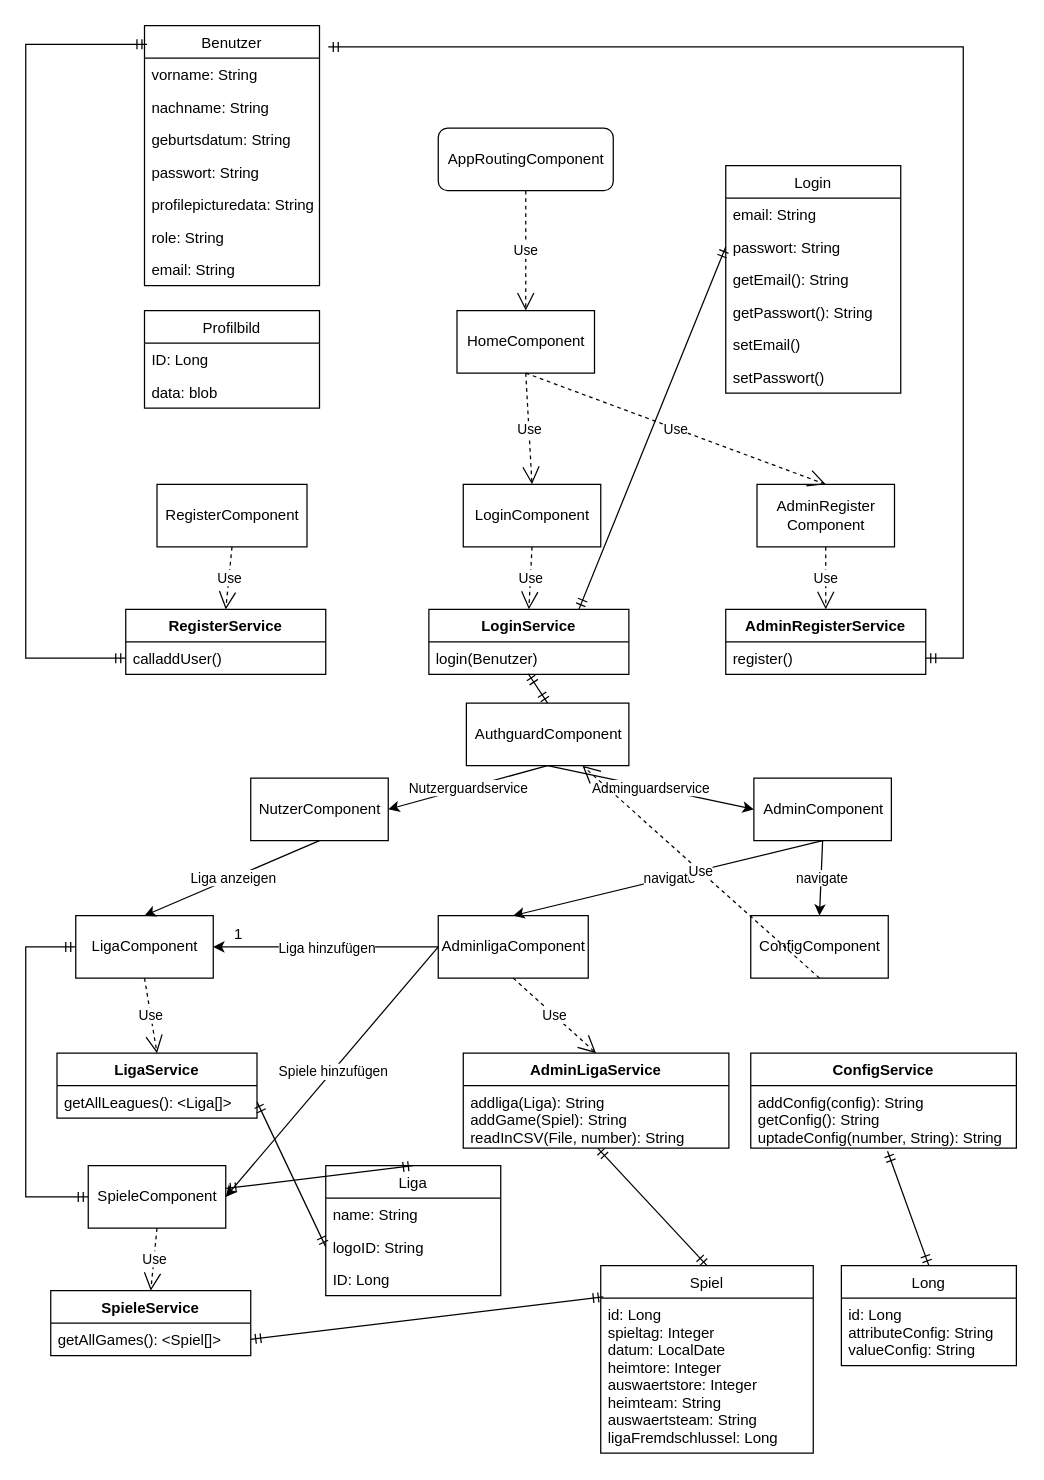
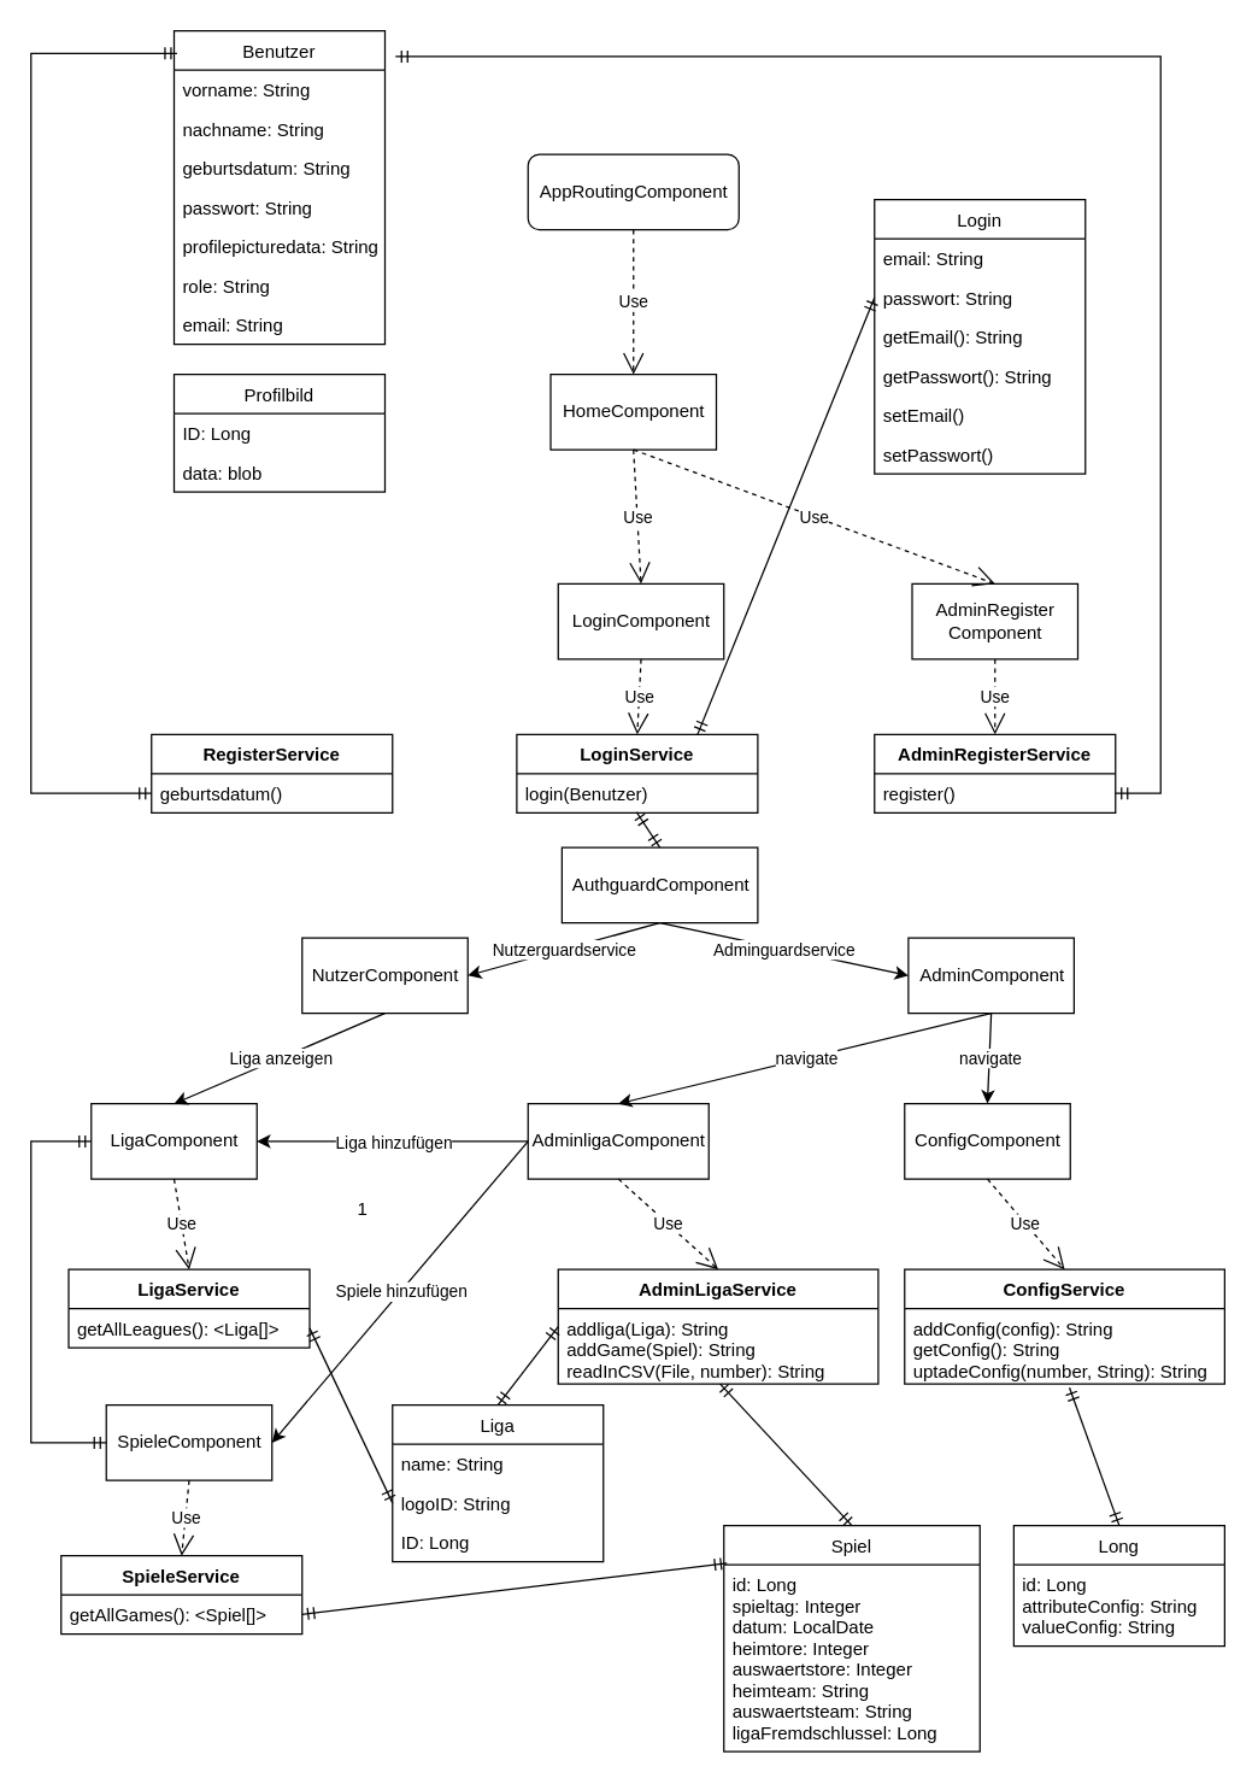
- <mxCell id="2" value="RegisterComponent" style="html=1;" parent="1" vertex="1"><mxGeometry x="125" y="387" width="120" height="50" as="geometry" /></mxCell>
- <mxCell id="33" value="Use" style="endArrow=open;endSize=12;dashed=1;html=1;rounded=0;exitX=0.5;exitY=1;exitDx=0;exitDy=0;entryX=0.5;entryY=0;entryDx=0;entryDy=0;" edge="1" parent="1" source="2" target="4"><mxGeometry width="160" relative="1" as="geometry"><mxPoint x="380" y="322" as="sourcePoint" /><mxPoint x="195" y="397" as="targetPoint" /></mxGeometry></mxCell>
- <mxCell id="5" value="calladdUser()" style="text;strokeColor=none;fillColor=none;align=left;verticalAlign=top;spacingLeft=4;spacingRight=4;overflow=hidden;rotatable=0;points=[[0,0.5],[1,0.5]];portConstraint=eastwest;" parent="4" vertex="1"><mxGeometry y="26" width="160" height="26" as="geometry" /></mxCell>
+ <mxCell id="5" value="geburtsdatum()" style="text;strokeColor=none;fillColor=none;align=left;verticalAlign=top;spacingLeft=4;spacingRight=4;overflow=hidden;rotatable=0;points=[[0,0.5],[1,0.5]];portConstraint=eastwest;" parent="4" vertex="1"><mxGeometry y="26" width="160" height="26" as="geometry" /></mxCell>
- <mxCell id="46" value="Use" style="endArrow=open;endSize=12;dashed=1;html=1;rounded=0;exitX=0.5;exitY=1;exitDx=0;exitDy=0;" edge="1" parent="1" source="15" target="14"><mxGeometry width="160" relative="1" as="geometry"><mxPoint x="415" y="812" as="sourcePoint" /><mxPoint x="461.25" y="852" as="targetPoint" /></mxGeometry></mxCell>
+ <mxCell id="46" value="Use" style="endArrow=open;endSize=12;dashed=1;html=1;rounded=0;exitX=0.5;exitY=1;exitDx=0;exitDy=0;entryX=0.5;entryY=0;entryDx=0;entryDy=0;" edge="1" parent="1" source="15" target="41"><mxGeometry width="160" relative="1" as="geometry"><mxPoint x="415" y="812" as="sourcePoint" /><mxPoint x="461.25" y="852" as="targetPoint" /></mxGeometry></mxCell>
- <mxCell id="7" value="1" style="text;html=1;align=center;verticalAlign=middle;resizable=0;points=[];autosize=1;strokeColor=none;fillColor=none;" parent="1" vertex="1"><mxGeometry x="175" y="732" width="30" height="30" as="geometry" /></mxCell>
+ <mxCell id="7" value="1" style="text;html=1;align=center;verticalAlign=middle;resizable=0;points=[];autosize=1;strokeColor=none;fillColor=none;" parent="1" vertex="1"><mxGeometry x="225" y="787" width="30" height="30" as="geometry" /></mxCell>
- <mxCell id="85" value="" style="fontSize=12;html=1;endArrow=ERmandOne;startArrow=ERmandOne;rounded=0;exitX=0.5;exitY=0;exitDx=0;exitDy=0;" edge="1" parent="1" source="53" target="16"><mxGeometry width="100" height="100" relative="1" as="geometry"><mxPoint x="280" y="1017" as="sourcePoint" /><mxPoint x="225" y="901" as="targetPoint" /></mxGeometry></mxCell>
+ <mxCell id="85" value="" style="fontSize=12;html=1;endArrow=ERmandOne;startArrow=ERmandOne;rounded=0;exitX=0.5;exitY=0;exitDx=0;exitDy=0;entryX=0;entryY=0.5;entryDx=0;entryDy=0;" edge="1" parent="1" source="53" target="43"><mxGeometry width="100" height="100" relative="1" as="geometry"><mxPoint x="280" y="1017" as="sourcePoint" /><mxPoint x="225" y="901" as="targetPoint" /></mxGeometry></mxCell>
